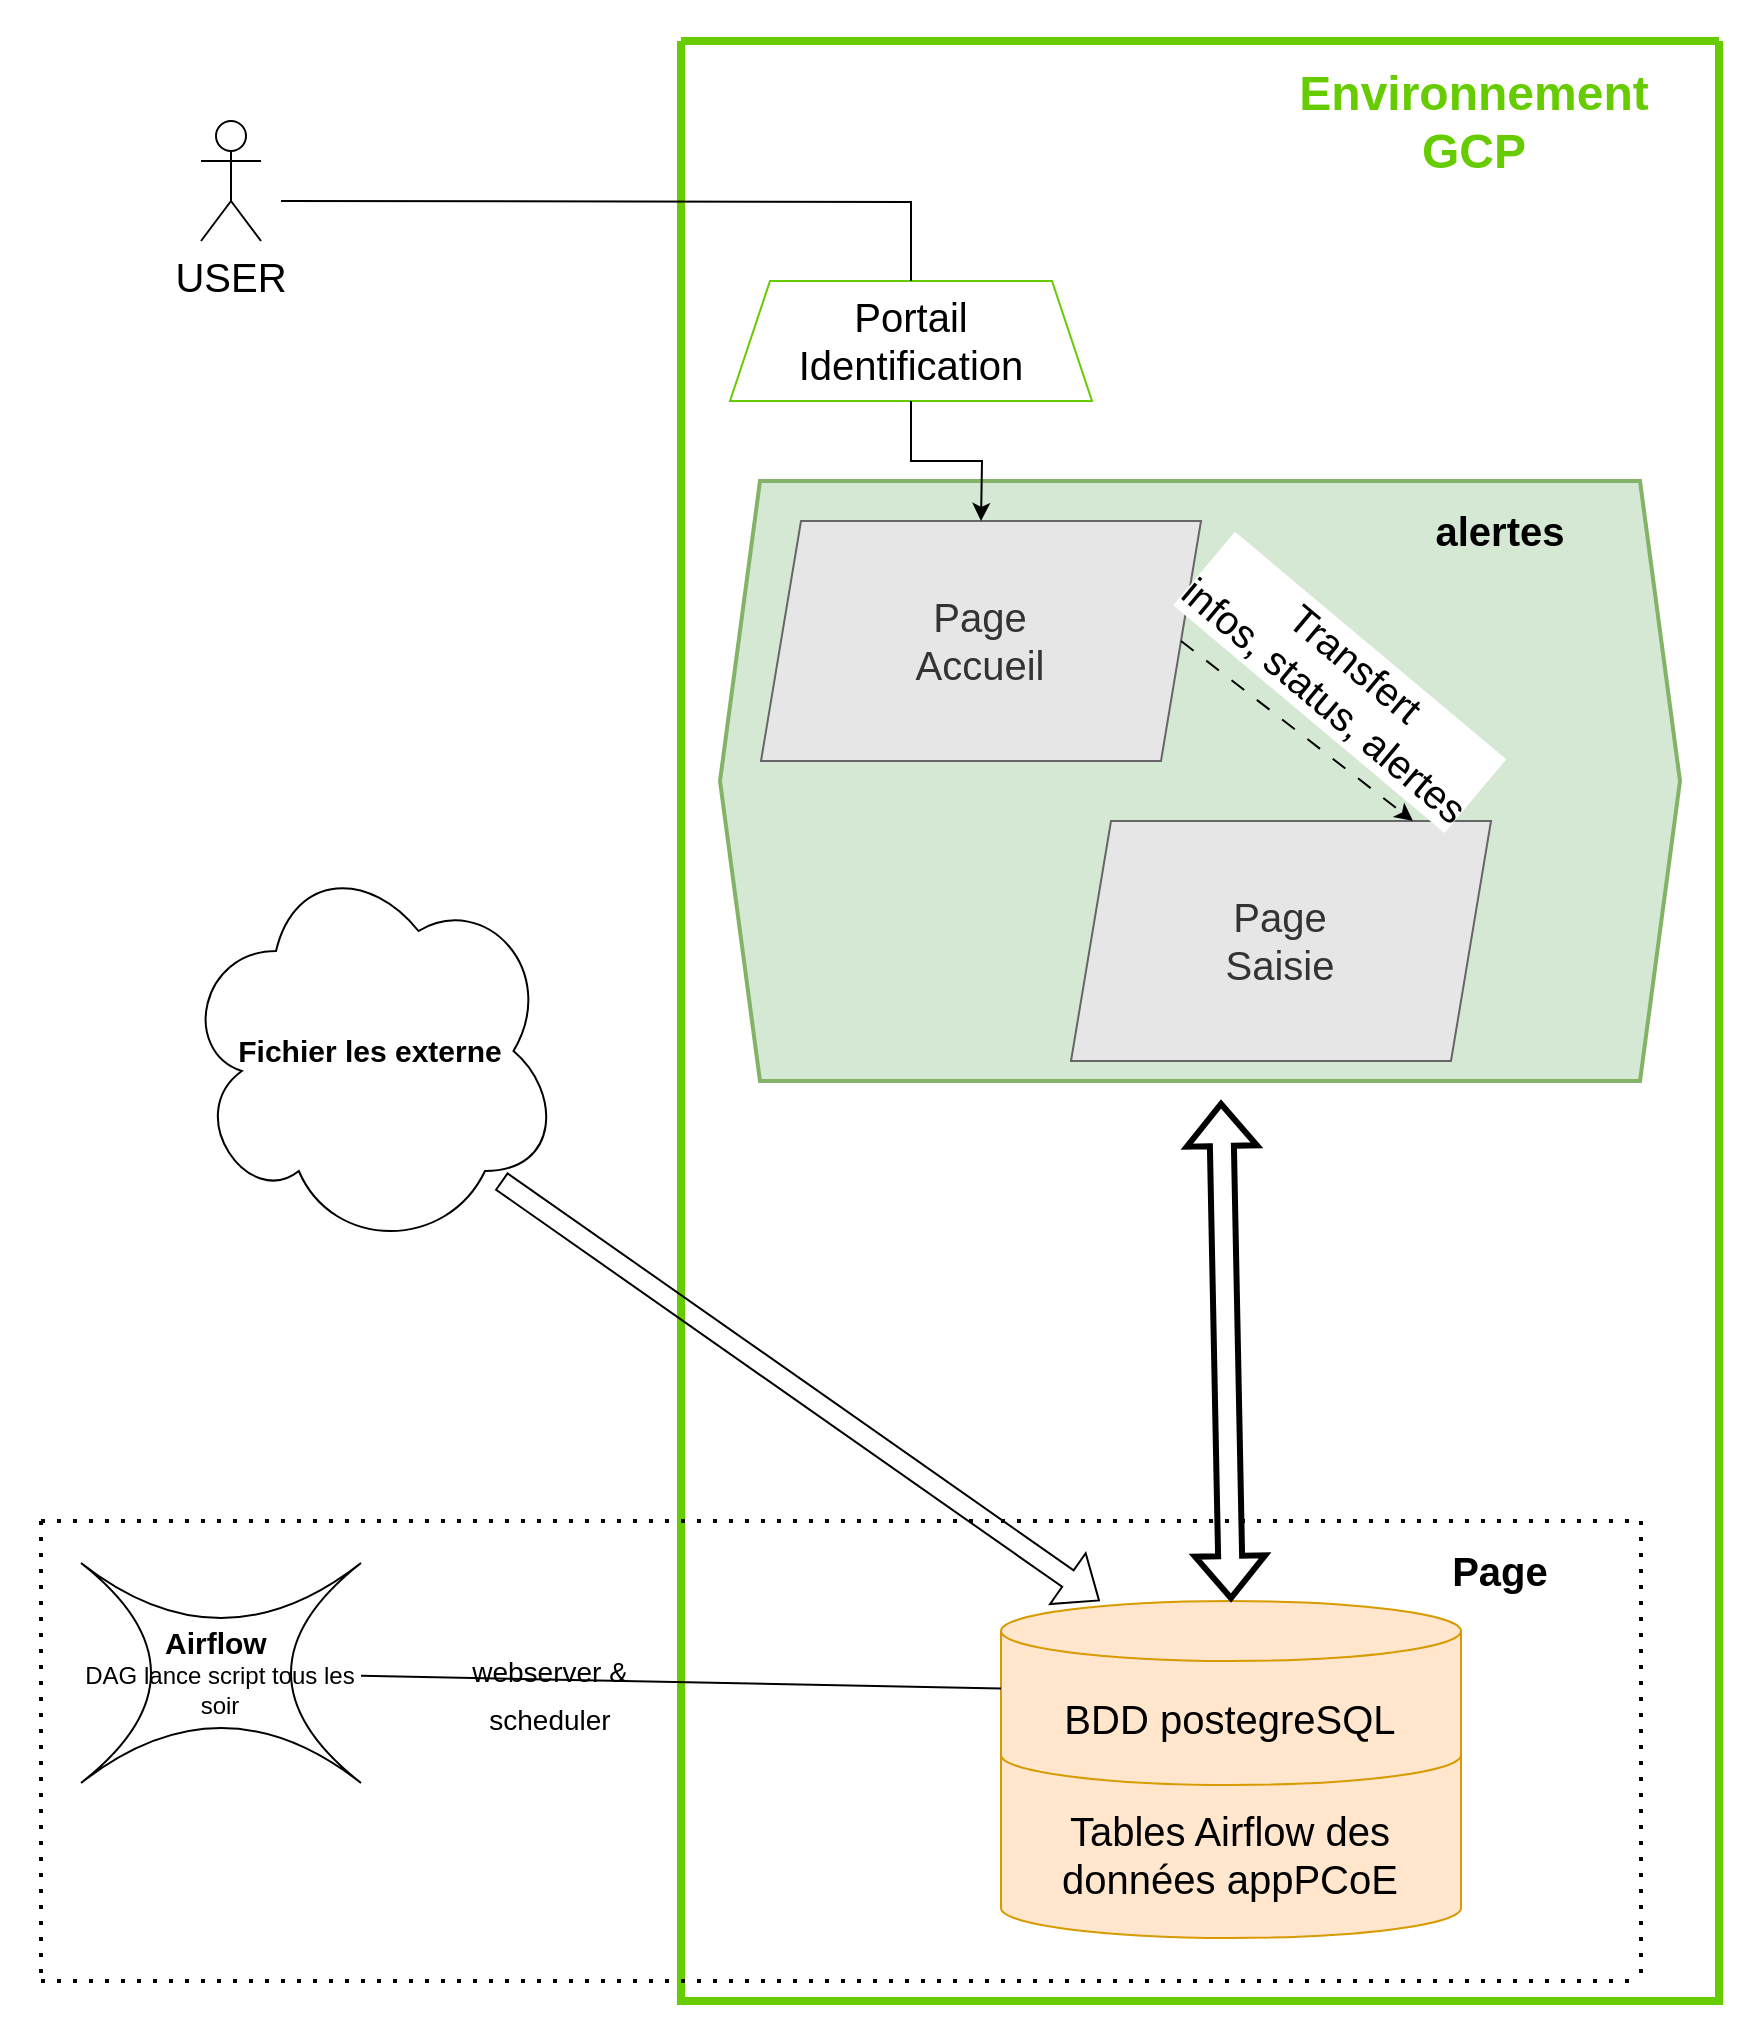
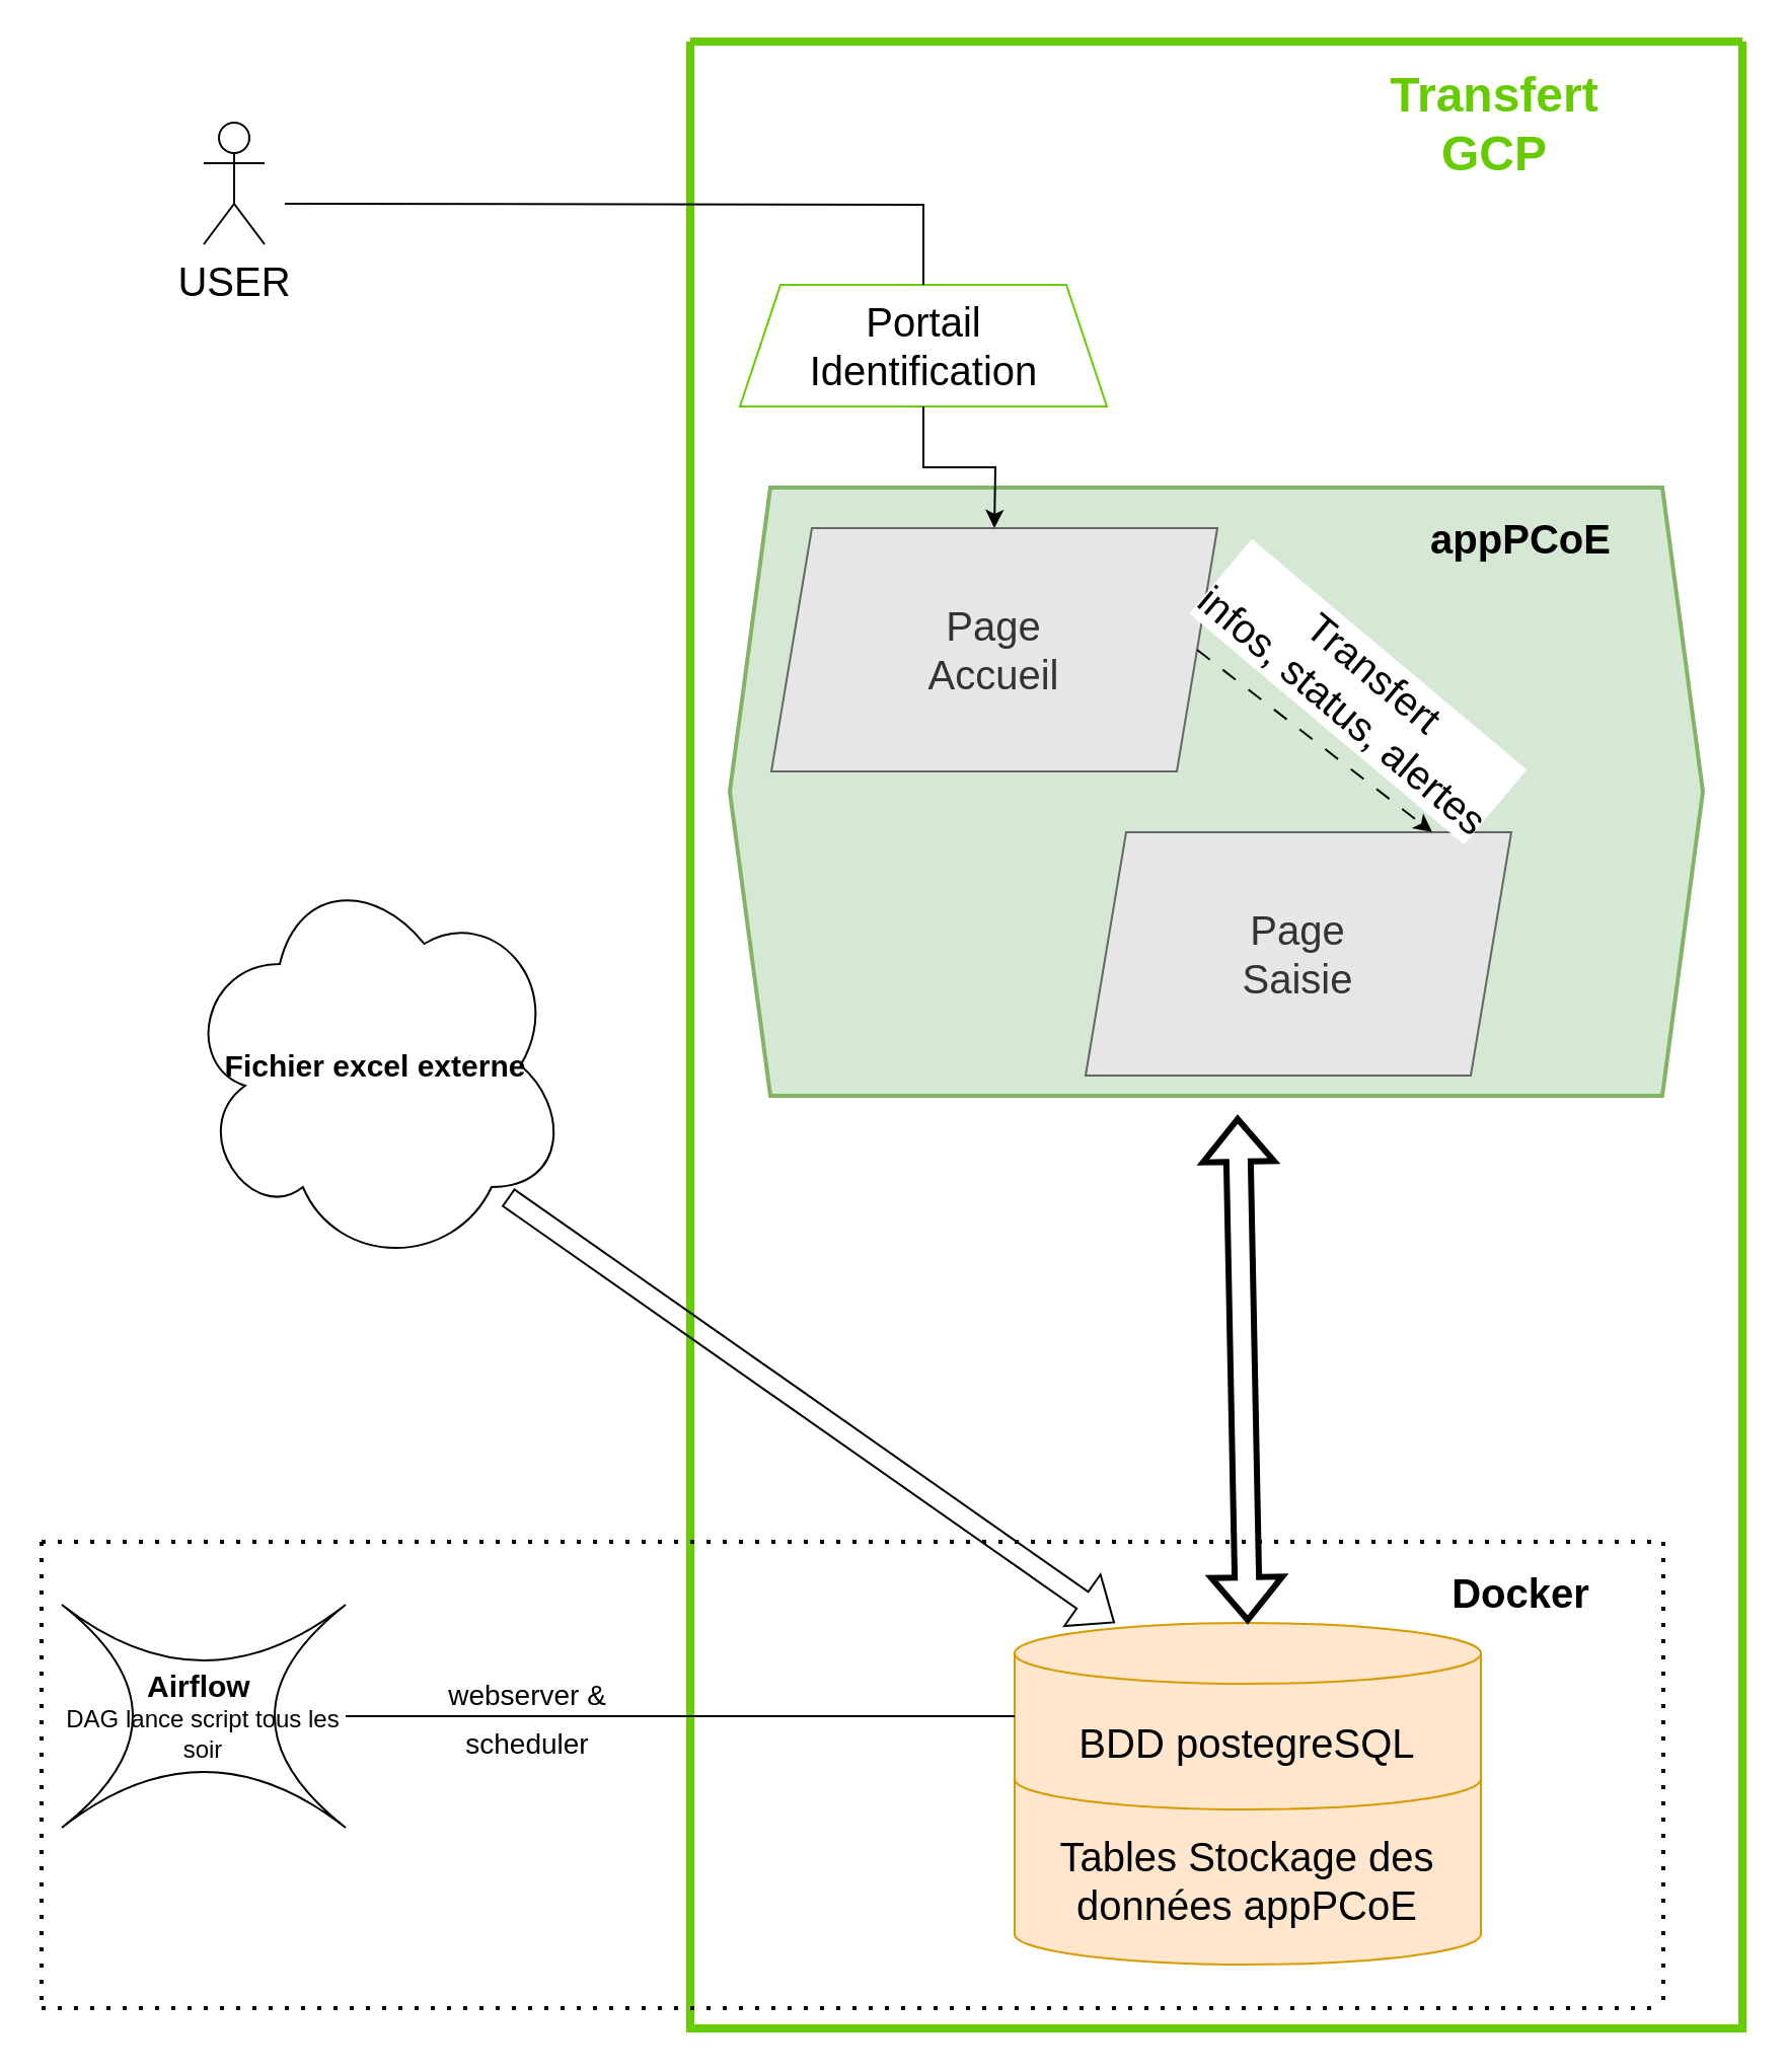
- <mxCell id="3" value="&lt;font color=&quot;#66cc00&quot; size=&quot;1&quot;&gt;&lt;b style=&quot;font-size: 24px;&quot;&gt;Environnement GCP&lt;/b&gt;&lt;/font&gt;" style="text;html=1;strokeColor=none;fillColor=none;align=center;verticalAlign=middle;whiteSpace=wrap;rounded=0;fontSize=20;" parent="2" vertex="1"><mxGeometry x="321" y="26" width="152" height="30" as="geometry" /></mxCell>
+ <mxCell id="3" value="&lt;font color=&quot;#66cc00&quot; size=&quot;1&quot;&gt;&lt;b style=&quot;font-size: 24px;&quot;&gt;Transfert GCP&lt;/b&gt;&lt;/font&gt;" style="text;html=1;strokeColor=none;fillColor=none;align=center;verticalAlign=middle;whiteSpace=wrap;rounded=0;fontSize=20;" parent="2" vertex="1"><mxGeometry x="321" y="26" width="152" height="30" as="geometry" /></mxCell>
- <mxCell id="7" value="&lt;b&gt;alertes&lt;/b&gt;" style="text;html=1;strokeColor=none;fillColor=none;align=center;verticalAlign=middle;whiteSpace=wrap;rounded=0;fontSize=20;" parent="2" vertex="1"><mxGeometry x="360" y="230" width="100" height="30" as="geometry" /></mxCell>
+ <mxCell id="7" value="&lt;b&gt;appPCoE&lt;/b&gt;" style="text;html=1;strokeColor=none;fillColor=none;align=center;verticalAlign=middle;whiteSpace=wrap;rounded=0;fontSize=20;" parent="2" vertex="1"><mxGeometry x="360" y="230" width="100" height="30" as="geometry" /></mxCell>
- <mxCell id="14" value="&lt;b&gt;&lt;font style=&quot;font-size: 15px;&quot;&gt;Fichier les externe&lt;/font&gt;&lt;/b&gt;" style="ellipse;shape=cloud;whiteSpace=wrap;html=1;" parent="1" vertex="1"><mxGeometry x="90" y="425" width="190" height="200" as="geometry" /></mxCell>
+ <mxCell id="14" value="&lt;b&gt;&lt;font style=&quot;font-size: 15px;&quot;&gt;Fichier excel externe&lt;/font&gt;&lt;/b&gt;" style="ellipse;shape=cloud;whiteSpace=wrap;html=1;" parent="1" vertex="1"><mxGeometry x="90" y="425" width="190" height="200" as="geometry" /></mxCell>
- <mxCell id="21" value="&lt;b&gt;Page&lt;/b&gt;" style="text;html=1;strokeColor=none;fillColor=none;align=center;verticalAlign=middle;whiteSpace=wrap;rounded=0;fontSize=20;" parent="1" vertex="1"><mxGeometry x="700" y="770" width="100" height="30" as="geometry" /></mxCell>
+ <mxCell id="21" value="&lt;b&gt;Docker&lt;/b&gt;" style="text;html=1;strokeColor=none;fillColor=none;align=center;verticalAlign=middle;whiteSpace=wrap;rounded=0;fontSize=20;" parent="1" vertex="1"><mxGeometry x="700" y="770" width="100" height="30" as="geometry" /></mxCell>
- <mxCell id="16" value="&lt;font style=&quot;font-size: 15px;&quot;&gt;&lt;b&gt;Airflow&lt;/b&gt;&amp;nbsp;&lt;/font&gt;&lt;br&gt;DAG lance script tous les soir" style="shape=switch;whiteSpace=wrap;html=1;" parent="1" vertex="1"><mxGeometry x="40" y="781" width="140" height="110" as="geometry" /></mxCell>
+ <mxCell id="16" value="&lt;font style=&quot;font-size: 15px;&quot;&gt;&lt;b&gt;Airflow&lt;/b&gt;&amp;nbsp;&lt;/font&gt;&lt;br&gt;DAG lance script tous les soir" style="shape=switch;whiteSpace=wrap;html=1;" parent="1" vertex="1"><mxGeometry x="30" y="791" width="140" height="110" as="geometry" /></mxCell>
- <mxCell id="24" value="&lt;font style=&quot;font-size: 14px;&quot;&gt;webserver &amp;amp; scheduler&lt;/font&gt;" style="text;html=1;strokeColor=none;fillColor=none;align=center;verticalAlign=middle;whiteSpace=wrap;rounded=0;fontSize=20;" parent="1" vertex="1"><mxGeometry x="225" y="830" width="100" height="30" as="geometry" /></mxCell>
+ <mxCell id="24" value="&lt;font style=&quot;font-size: 14px;&quot;&gt;webserver &amp;amp; scheduler&lt;/font&gt;" style="text;html=1;strokeColor=none;fillColor=none;align=center;verticalAlign=middle;whiteSpace=wrap;rounded=0;fontSize=20;" parent="1" vertex="1"><mxGeometry x="210" y="830" width="100" height="30" as="geometry" /></mxCell>
- <mxCell id="12" value="Tables Airflow des données appPCoE" style="shape=cylinder3;whiteSpace=wrap;html=1;boundedLbl=1;backgroundOutline=1;size=15;fontSize=20;fillColor=#ffe6cc;strokeColor=#d79b00;" parent="1" vertex="1"><mxGeometry x="500" y="860" width="230" height="108.5" as="geometry" /></mxCell>
+ <mxCell id="12" value="Tables Stockage des données appPCoE" style="shape=cylinder3;whiteSpace=wrap;html=1;boundedLbl=1;backgroundOutline=1;size=15;fontSize=20;fillColor=#ffe6cc;strokeColor=#d79b00;" parent="1" vertex="1"><mxGeometry x="500" y="860" width="230" height="108.5" as="geometry" /></mxCell>
